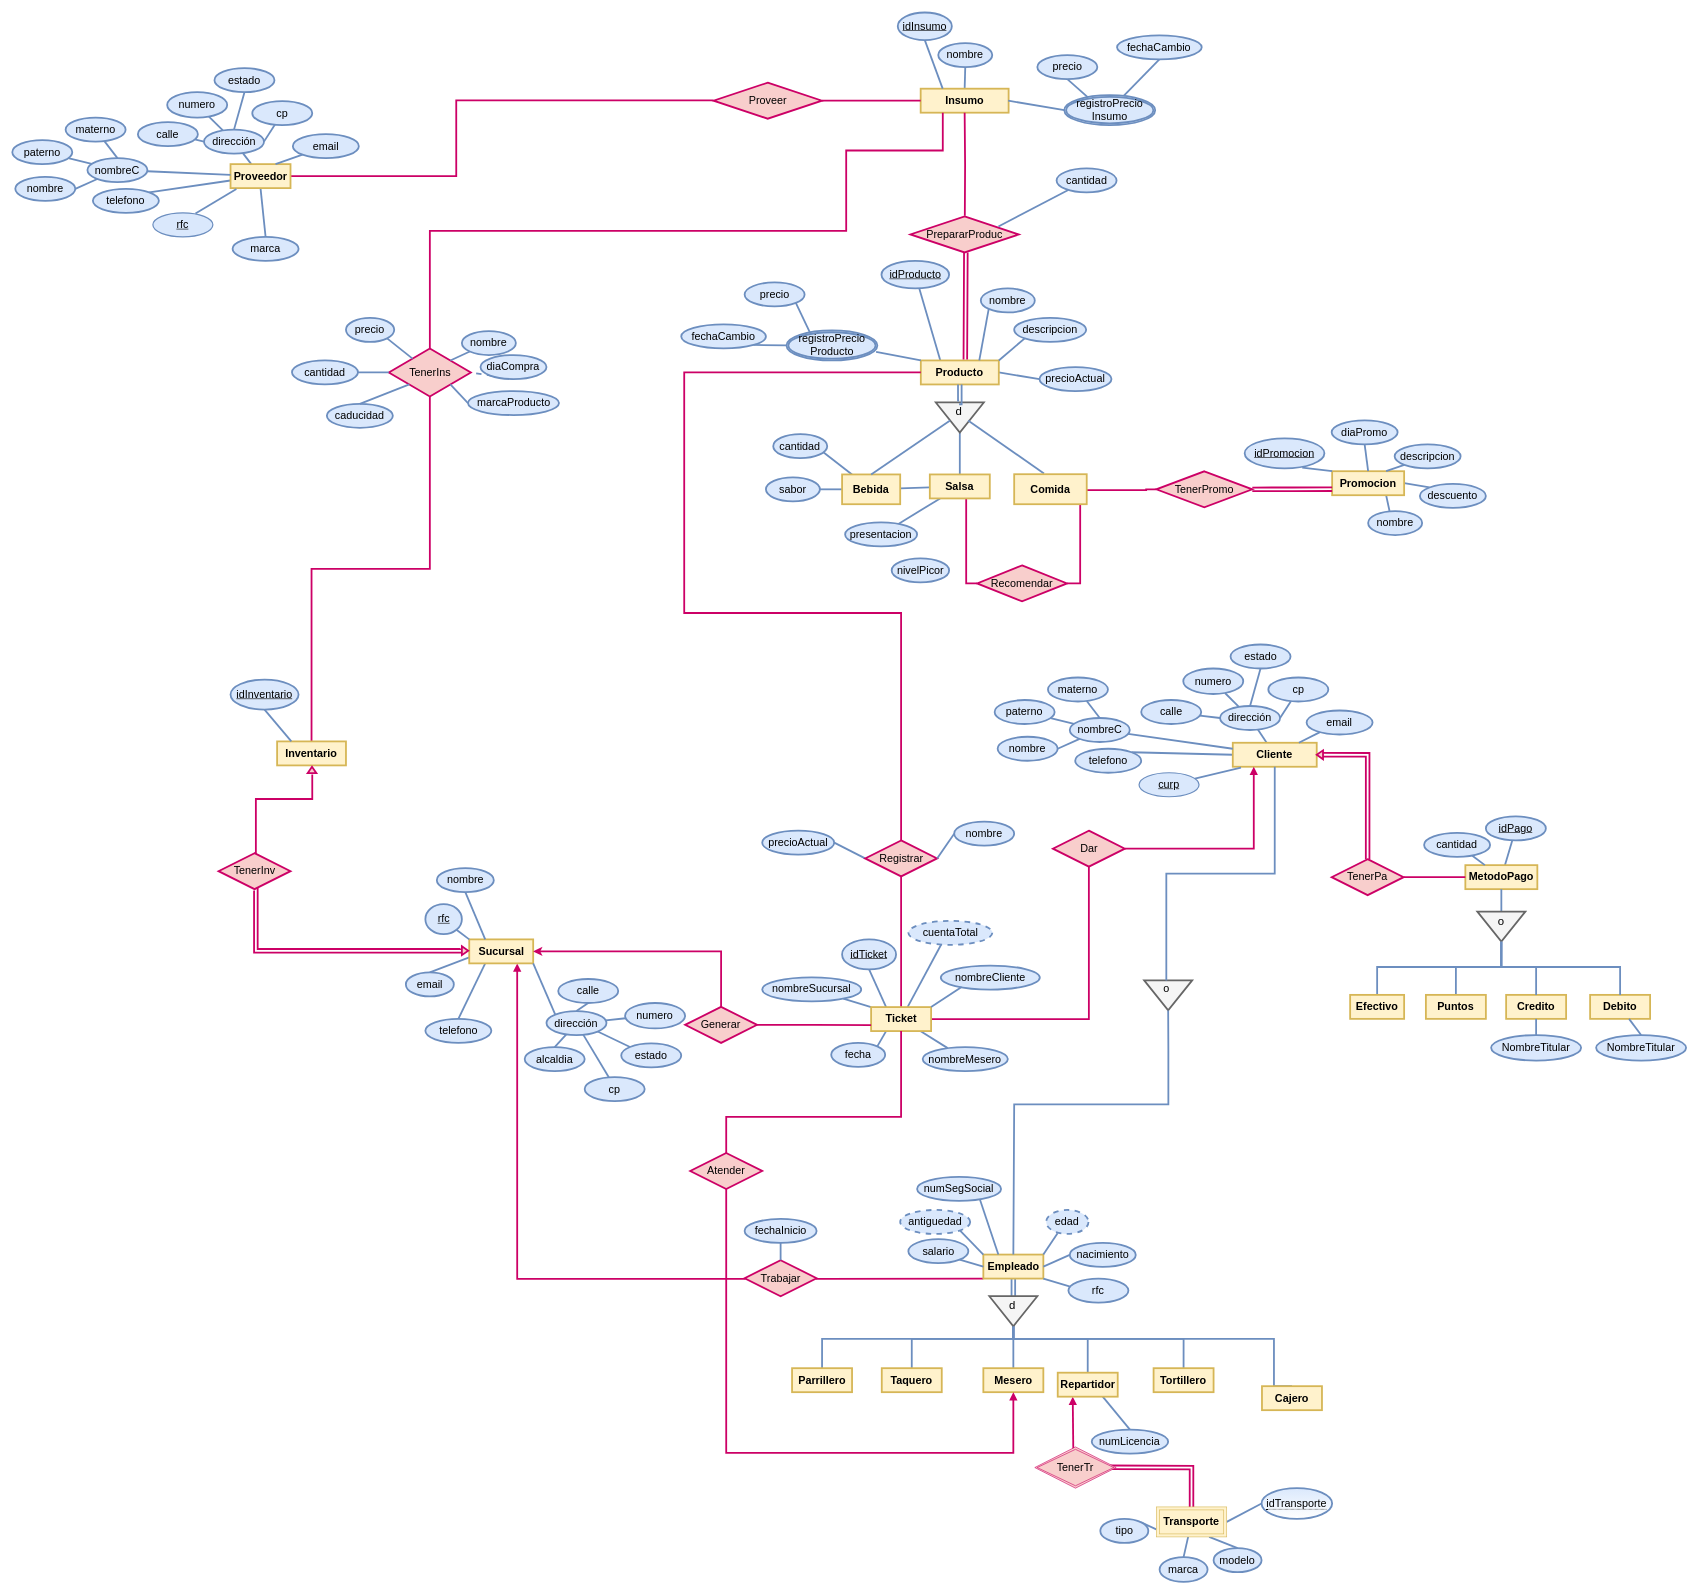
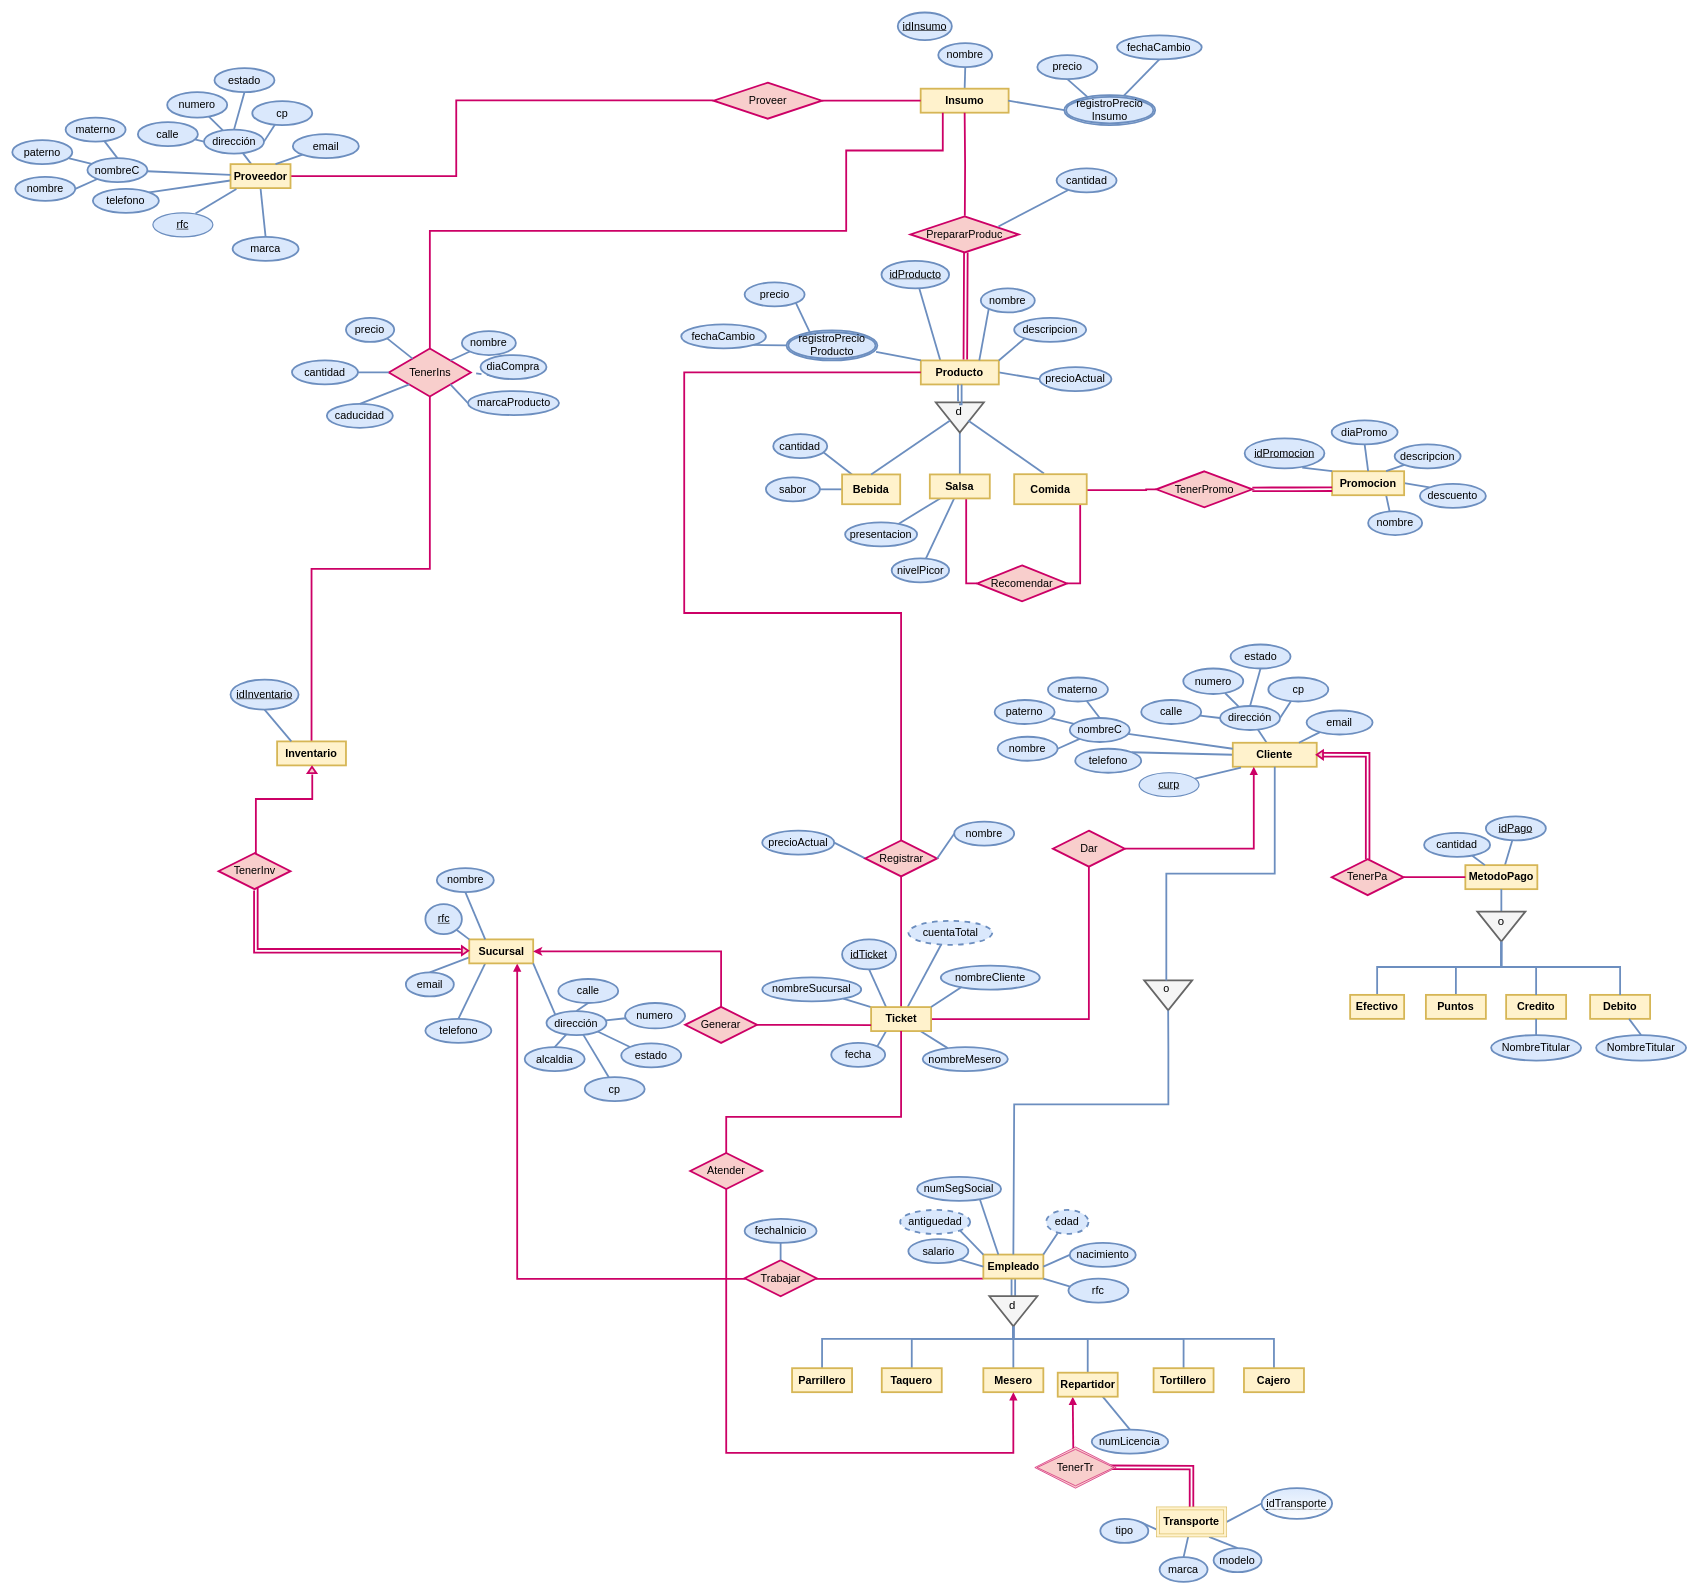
- <mxCell id="6" style="edgeStyle=none;rounded=0;orthogonalLoop=1;jettySize=auto;html=1;fontSize=15;endArrow=none;endFill=0;strokeWidth=3;fillColor=#dae8fc;strokeColor=#6c8ebf;entryX=0.5;entryY=1;entryDx=0;entryDy=0;exitX=0.25;exitY=0;exitDx=0;exitDy=0;" parent="1" source="4" target="5" edge="1"><mxGeometry relative="1" as="geometry"><mxPoint x="1430.408" y="-13" as="sourcePoint" /><mxPoint x="1480.787" y="67.49" as="targetPoint" /></mxGeometry></mxCell>
- <mxCell id="8" style="edgeStyle=none;rounded=0;orthogonalLoop=1;jettySize=auto;html=1;fontSize=18;endArrow=none;endFill=0;strokeColor=#6c8ebf;strokeWidth=3;fillColor=#dae8fc;" parent="1" source="224" target="11" edge="1"><mxGeometry relative="1" as="geometry"><mxPoint x="1610" y="820" as="sourcePoint" /></mxGeometry></mxCell>
+ <mxCell id="8" style="edgeStyle=none;rounded=0;orthogonalLoop=1;jettySize=auto;html=1;fontSize=18;endArrow=none;endFill=0;strokeColor=#6c8ebf;strokeWidth=3;fillColor=#dae8fc;" parent="1" source="224" target="82" edge="1"><mxGeometry relative="1" as="geometry"><mxPoint x="1610" y="820" as="sourcePoint" /></mxGeometry></mxCell>
- <mxCell id="80" value="&lt;b style=&quot;&quot;&gt;&lt;font style=&quot;font-size: 18px;&quot;&gt;Cajero&lt;/font&gt;&lt;/b&gt;" style="whiteSpace=wrap;html=1;align=center;strokeWidth=3;perimeterSpacing=0;fillColor=#fff2cc;strokeColor=#d6b656;fontSize=15;" parent="1" vertex="1"><mxGeometry x="2103.04" y="2309.75" width="100" height="40" as="geometry" /></mxCell>
+ <mxCell id="80" value="&lt;b style=&quot;&quot;&gt;&lt;font style=&quot;font-size: 18px;&quot;&gt;Cajero&lt;/font&gt;&lt;/b&gt;" style="whiteSpace=wrap;html=1;align=center;strokeWidth=3;perimeterSpacing=0;fillColor=#fff2cc;strokeColor=#d6b656;fontSize=15;" parent="1" vertex="1"><mxGeometry x="2073.04" y="2279.75" width="100" height="40" as="geometry" /></mxCell>
